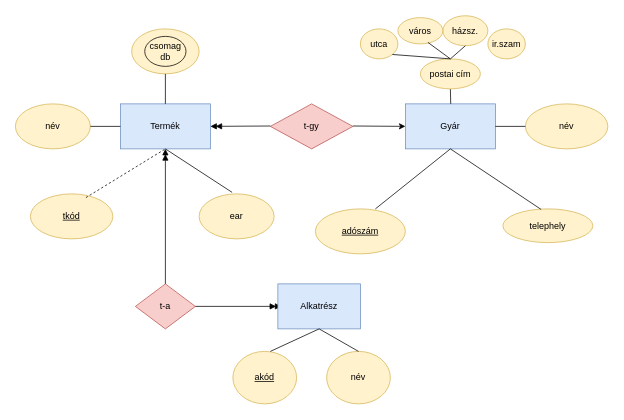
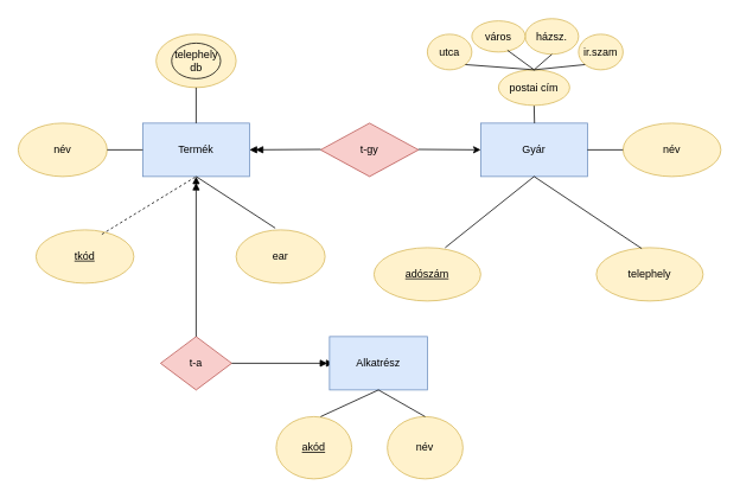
- <mxCell id="26" value="csomag&lt;div&gt;db&lt;/div&gt;" style="ellipse;whiteSpace=wrap;html=1;fillColor=#fff2cc;strokeColor=#030201;" vertex="1" parent="1"><mxGeometry x="192.5" y="48" width="55" height="40" as="geometry" /></mxCell>
+ <mxCell id="26" value="telephely&lt;div&gt;db&lt;/div&gt;" style="ellipse;whiteSpace=wrap;html=1;fillColor=#fff2cc;strokeColor=#030201;" vertex="1" parent="1"><mxGeometry x="192.5" y="48" width="55" height="40" as="geometry" /></mxCell>
+ <mxCell id="19" value="" style="endArrow=none;html=1;rounded=0;entryX=0;entryY=1;entryDx=0;entryDy=0;exitX=0.5;exitY=0;exitDx=0;exitDy=0;" edge="1" parent="1" source="15" target="18"><mxGeometry width="50" height="50" relative="1" as="geometry"><mxPoint x="620" y="78" as="sourcePoint" /><mxPoint x="650" y="48" as="targetPoint" /><Array as="points" /></mxGeometry></mxCell>
- <mxCell id="7" value="telephely" style="ellipse;whiteSpace=wrap;html=1;fillColor=#fff2cc;strokeColor=#d6b656;" vertex="1" parent="1"><mxGeometry x="670" y="278" width="120" height="45" as="geometry" /></mxCell>
+ <mxCell id="7" value="telephely" style="ellipse;whiteSpace=wrap;html=1;fillColor=#fff2cc;strokeColor=#d6b656;" vertex="1" parent="1"><mxGeometry x="670" y="278" width="120" height="60" as="geometry" /></mxCell>
